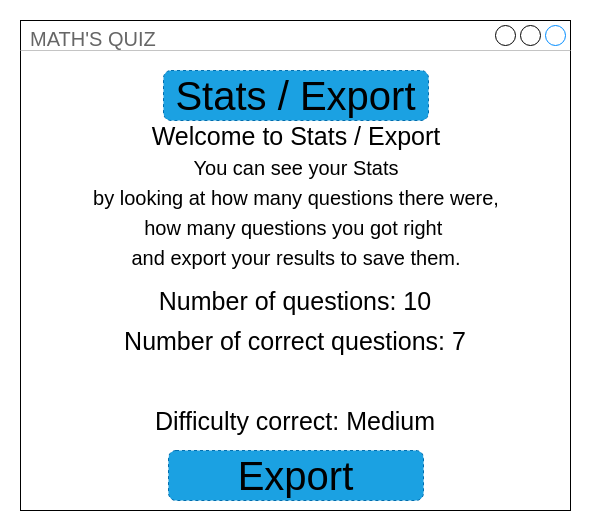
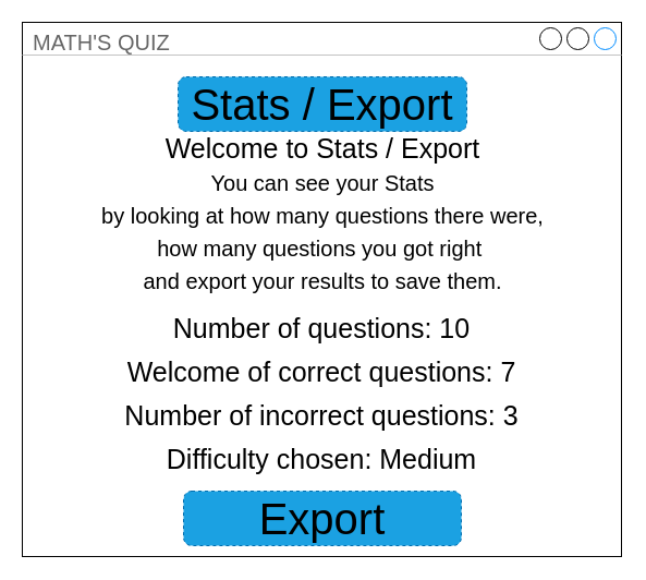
- <mxCell id="6" value="Number of correct questions: 7" style="text;html=1;strokeColor=none;fillColor=none;align=center;verticalAlign=middle;whiteSpace=wrap;rounded=0;fontSize=25;fontColor=#000000;" vertex="1" parent="1"><mxGeometry x="20" y="330" width="550" height="20" as="geometry" /></mxCell>
+ <mxCell id="6" value="Welcome of correct questions: 7" style="text;html=1;strokeColor=none;fillColor=none;align=center;verticalAlign=middle;whiteSpace=wrap;rounded=0;fontSize=25;fontColor=#000000;" vertex="1" parent="1"><mxGeometry x="20" y="330" width="550" height="20" as="geometry" /></mxCell>
+ <mxCell id="7" value="Number of incorrect questions: 3" style="text;html=1;strokeColor=none;fillColor=none;align=center;verticalAlign=middle;whiteSpace=wrap;rounded=0;fontSize=25;fontColor=#000000;" vertex="1" parent="1"><mxGeometry x="20" y="370" width="550" height="20" as="geometry" /></mxCell>
- <mxCell id="8" value="Difficulty correct: Medium" style="text;html=1;strokeColor=none;fillColor=none;align=center;verticalAlign=middle;whiteSpace=wrap;rounded=0;fontSize=25;fontColor=#000000;" vertex="1" parent="1"><mxGeometry x="20" y="410" width="550" height="20" as="geometry" /></mxCell>
+ <mxCell id="8" value="Difficulty chosen: Medium" style="text;html=1;strokeColor=none;fillColor=none;align=center;verticalAlign=middle;whiteSpace=wrap;rounded=0;fontSize=25;fontColor=#000000;" vertex="1" parent="1"><mxGeometry x="20" y="410" width="550" height="20" as="geometry" /></mxCell>
